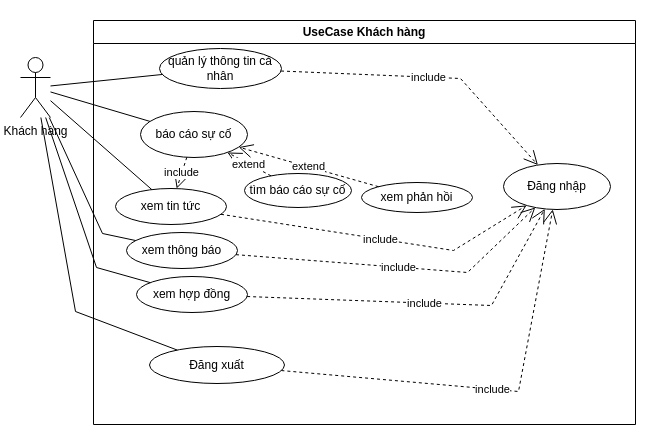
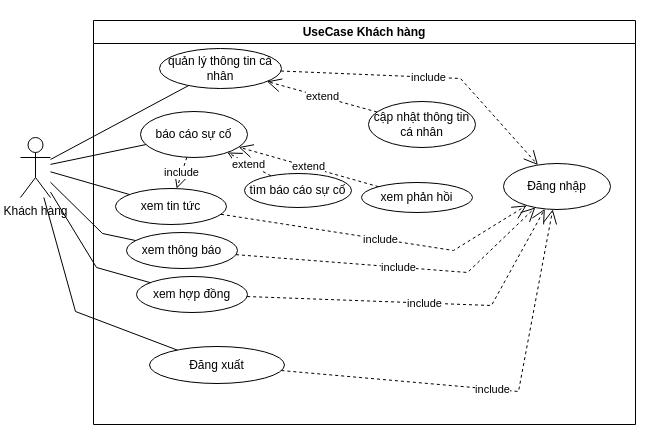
- <mxCell id="22" value="Khách hàng" style="shape=umlActor;verticalLabelPosition=bottom;verticalAlign=top;html=1;" vertex="1" parent="1"><mxGeometry x="20" y="57" width="30" height="60" as="geometry" /></mxCell>
+ <mxCell id="22" value="Khách hàng" style="shape=umlActor;verticalLabelPosition=bottom;verticalAlign=top;html=1;" vertex="1" parent="1"><mxGeometry x="20" y="137" width="30" height="60" as="geometry" /></mxCell>
+ <mxCell id="12" value="extend" style="endArrow=open;endSize=12;dashed=1;html=1;rounded=0;" edge="1" parent="2" source="4" target="3"><mxGeometry width="160" relative="1" as="geometry"><mxPoint x="281" y="111" as="sourcePoint" /><mxPoint x="193" y="86" as="targetPoint" /></mxGeometry></mxCell>
+ <mxCell id="4" value="cập nhật thông tin cá nhân" style="ellipse;whiteSpace=wrap;html=1;" vertex="1" parent="2"><mxGeometry x="275" y="81" width="107" height="46" as="geometry" /></mxCell>
